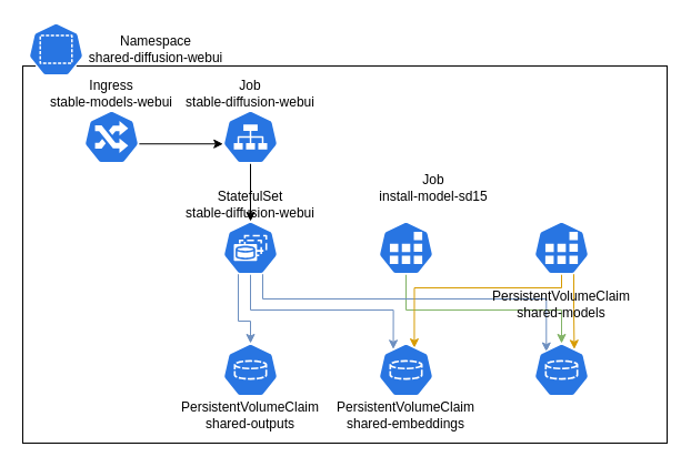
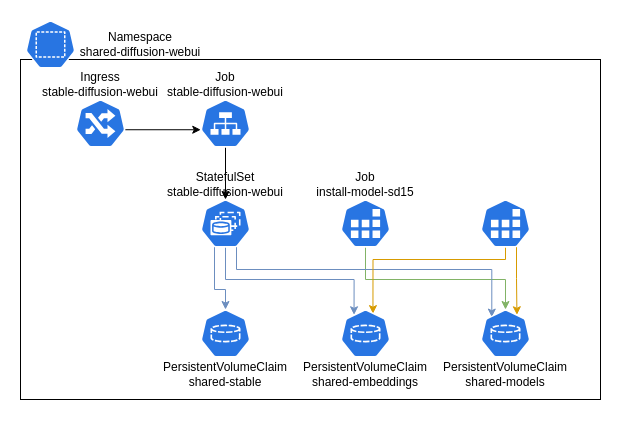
- <mxCell id="25" value="&lt;div&gt;Ingress&lt;/div&gt;&lt;div&gt;stable-models-webui&lt;/div&gt;" style="text;html=1;strokeColor=none;fillColor=none;align=center;verticalAlign=middle;whiteSpace=wrap;rounded=0;" parent="1" vertex="1"><mxGeometry x="30" y="69" width="140" height="30" as="geometry" /></mxCell>
+ <mxCell id="25" value="&lt;div&gt;Ingress&lt;/div&gt;&lt;div&gt;stable-diffusion-webui&lt;/div&gt;" style="text;html=1;strokeColor=none;fillColor=none;align=center;verticalAlign=middle;whiteSpace=wrap;rounded=0;" parent="1" vertex="1"><mxGeometry x="30" y="69" width="140" height="30" as="geometry" /></mxCell>
- <mxCell id="18" value="&lt;div&gt;Job&lt;/div&gt;&lt;div&gt;install-model-sd15&lt;br&gt;&lt;/div&gt;" style="text;html=1;strokeColor=none;fillColor=none;align=center;verticalAlign=middle;whiteSpace=wrap;rounded=0;" parent="1" vertex="1"><mxGeometry x="320" y="154" width="140" height="30" as="geometry" /></mxCell>
+ <mxCell id="18" value="&lt;div&gt;Job&lt;/div&gt;&lt;div&gt;install-model-sd15&lt;br&gt;&lt;/div&gt;" style="text;html=1;strokeColor=none;fillColor=none;align=center;verticalAlign=middle;whiteSpace=wrap;rounded=0;" parent="1" vertex="1"><mxGeometry x="295" y="169" width="140" height="30" as="geometry" /></mxCell>
- <mxCell id="24" value="&lt;div&gt;PersistentVolumeClaim&lt;/div&gt;&lt;div&gt;shared-models&lt;br&gt;&lt;/div&gt;" style="text;html=1;strokeColor=none;fillColor=none;align=center;verticalAlign=middle;whiteSpace=wrap;rounded=0;" parent="1" vertex="1"><mxGeometry x="435" y="259" width="140" height="30" as="geometry" /></mxCell>
+ <mxCell id="24" value="&lt;div&gt;PersistentVolumeClaim&lt;/div&gt;&lt;div&gt;shared-models&lt;br&gt;&lt;/div&gt;" style="text;html=1;strokeColor=none;fillColor=none;align=center;verticalAlign=middle;whiteSpace=wrap;rounded=0;" parent="1" vertex="1"><mxGeometry x="435" y="359" width="140" height="30" as="geometry" /></mxCell>
- <mxCell id="23" value="&lt;div&gt;PersistentVolumeClaim&lt;/div&gt;&lt;div&gt;shared-outputs&lt;br&gt;&lt;/div&gt;" style="text;html=1;strokeColor=none;fillColor=none;align=center;verticalAlign=middle;whiteSpace=wrap;rounded=0;" parent="1" vertex="1"><mxGeometry x="155" y="359" width="140" height="30" as="geometry" /></mxCell>
+ <mxCell id="23" value="&lt;div&gt;PersistentVolumeClaim&lt;/div&gt;&lt;div&gt;shared-stable&lt;br&gt;&lt;/div&gt;" style="text;html=1;strokeColor=none;fillColor=none;align=center;verticalAlign=middle;whiteSpace=wrap;rounded=0;" parent="1" vertex="1"><mxGeometry x="155" y="359" width="140" height="30" as="geometry" /></mxCell>
